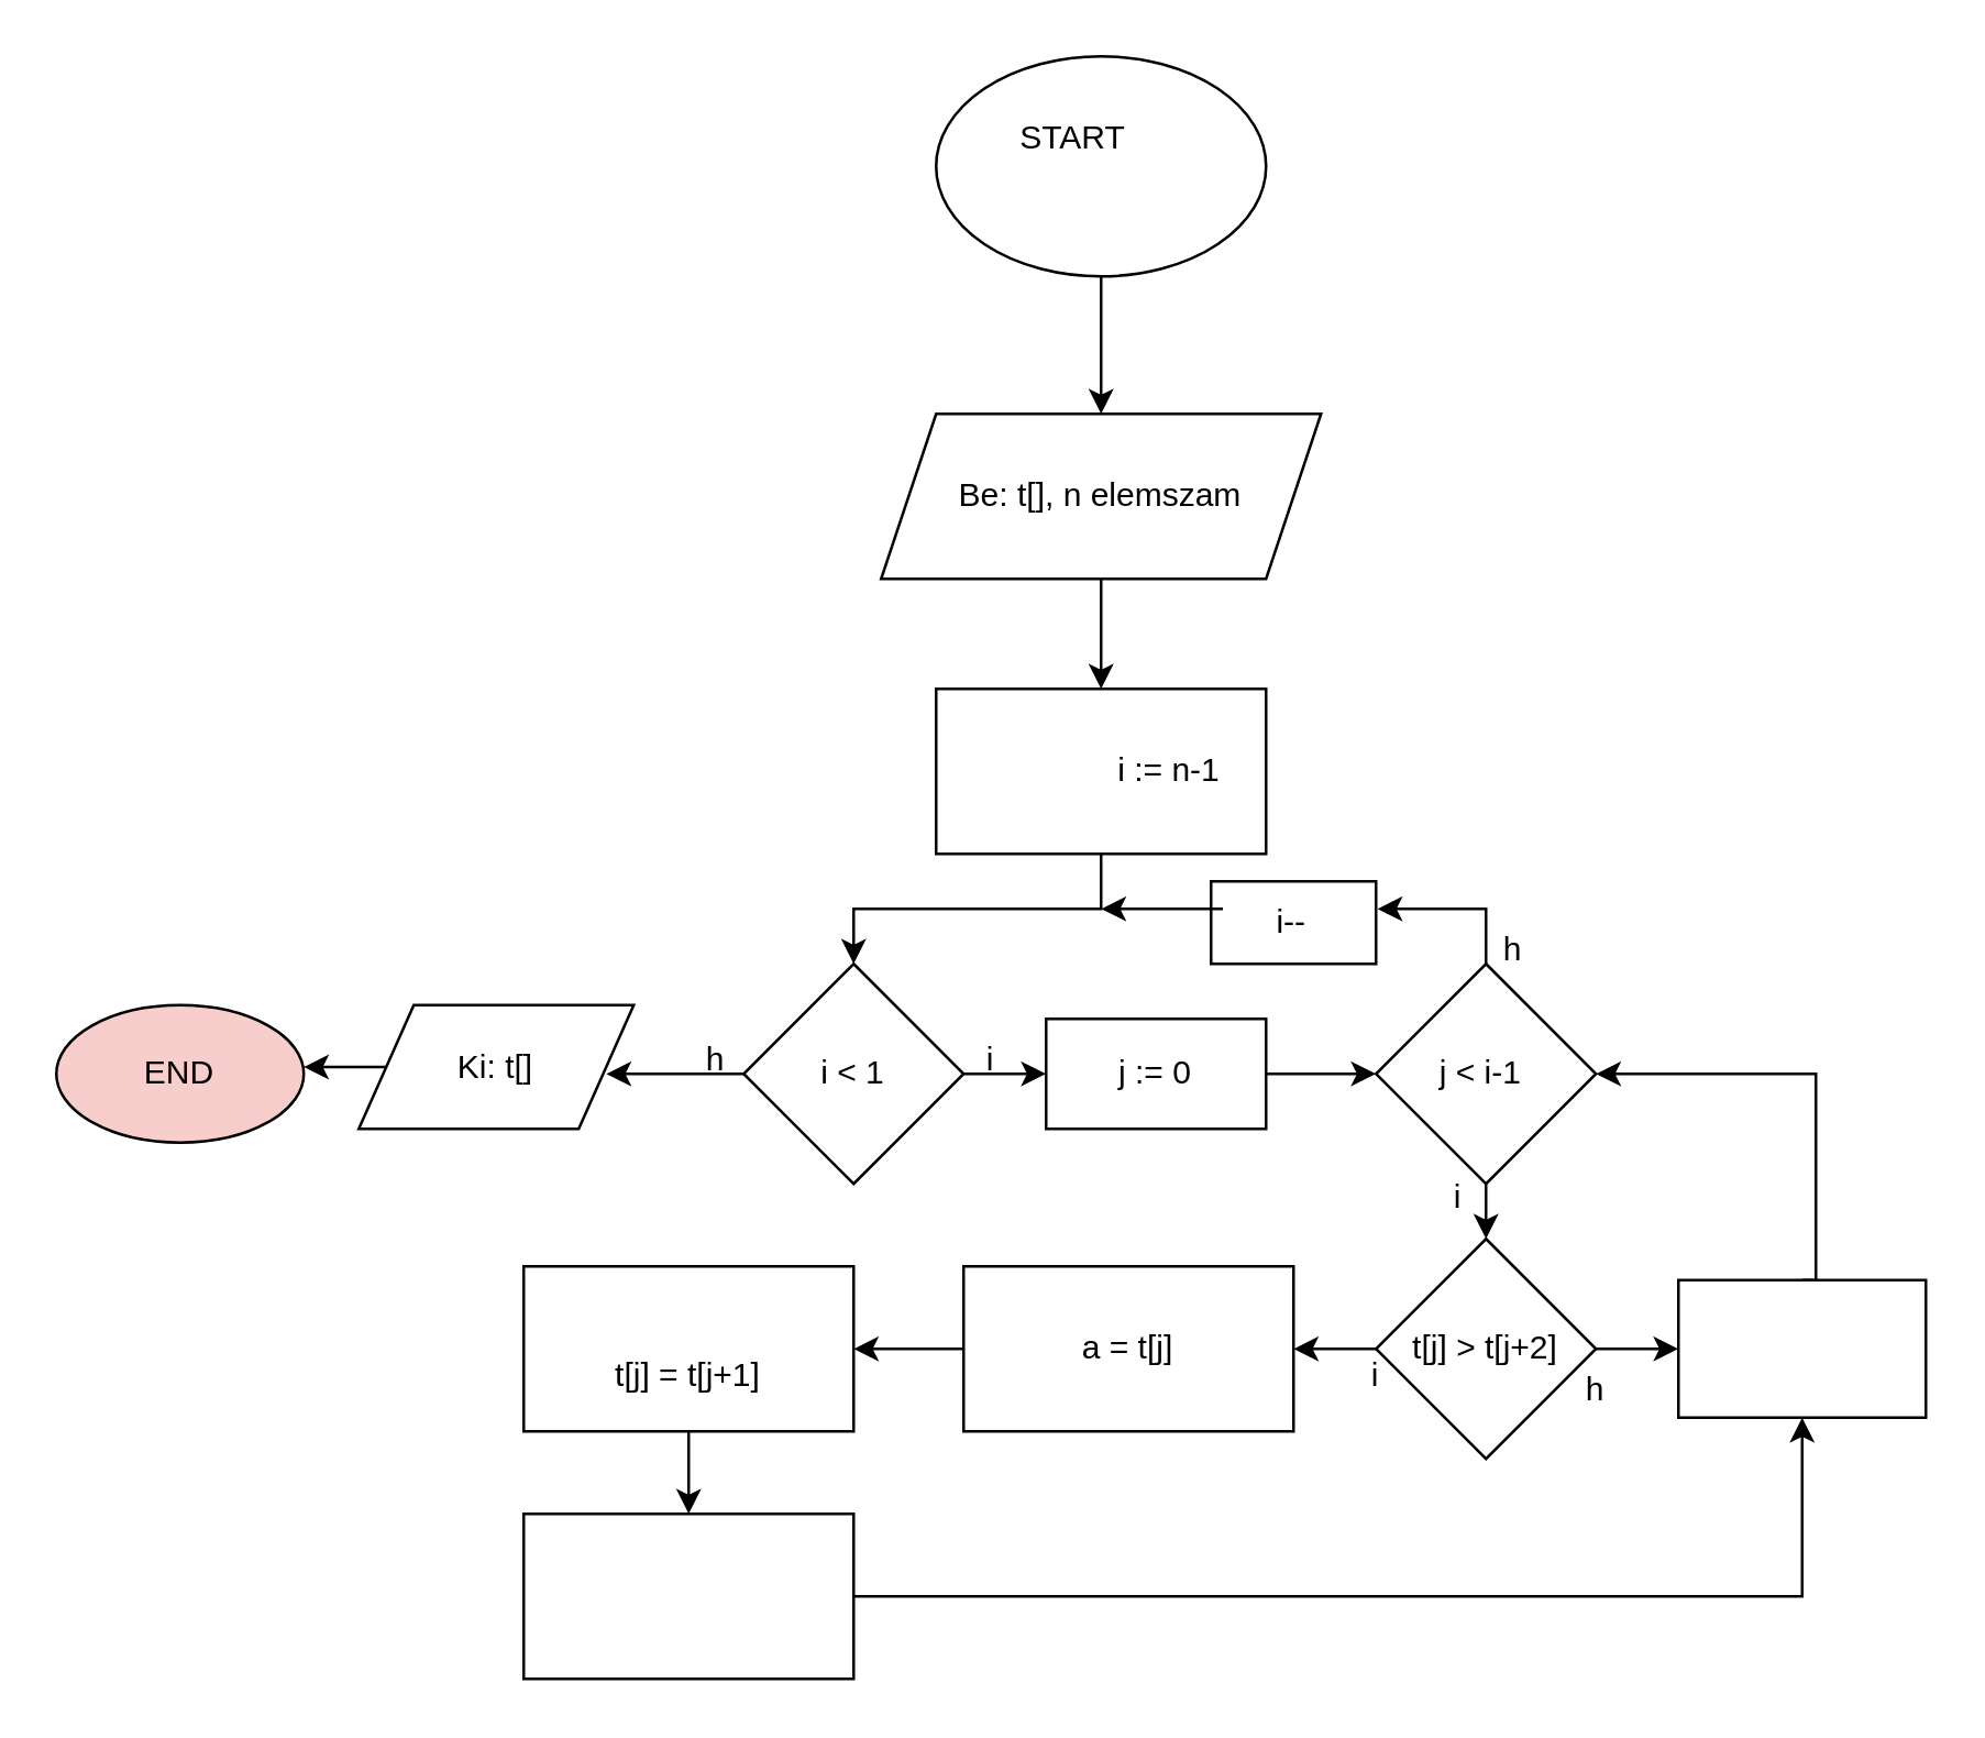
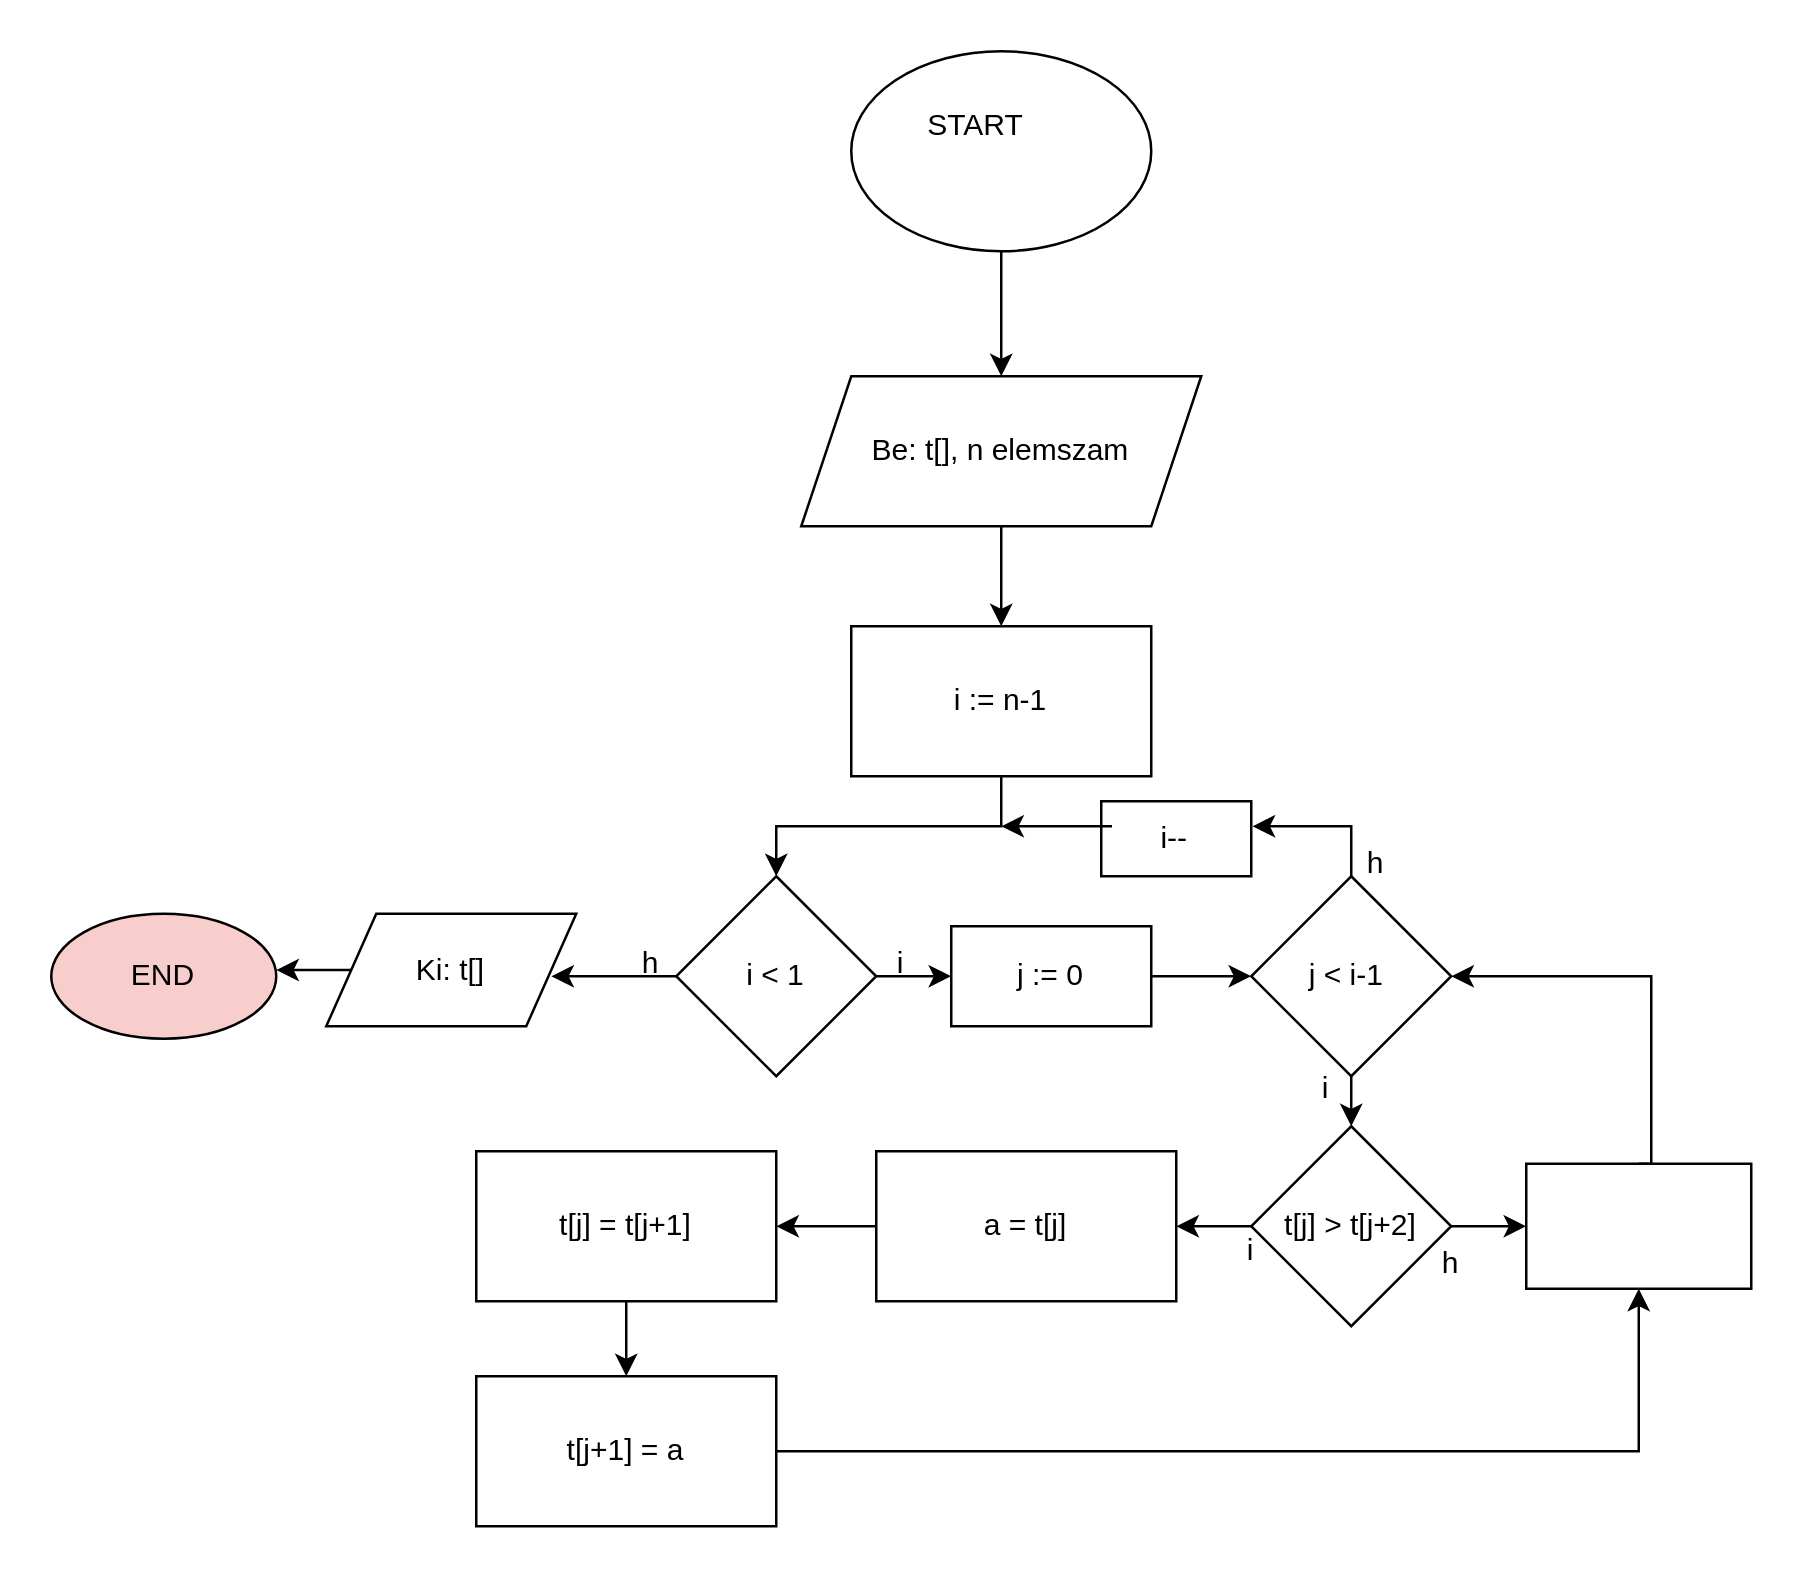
- <mxCell id="8" value="i := n-1" style="text;html=1;align=center;verticalAlign=middle;whiteSpace=wrap;rounded=0;" parent="1" vertex="1"><mxGeometry x="395" y="265" width="60" height="30" as="geometry" /></mxCell>
+ <mxCell id="8" value="i := n-1" style="text;html=1;align=center;verticalAlign=middle;whiteSpace=wrap;rounded=0;" parent="1" vertex="1"><mxGeometry x="370" y="265" width="60" height="30" as="geometry" /></mxCell>
- <mxCell id="37" value="t[j] = t[j+1]" style="text;html=1;align=center;verticalAlign=middle;whiteSpace=wrap;rounded=0;" parent="35" vertex="1"><mxGeometry x="30" y="25" width="60" height="30" as="geometry" /></mxCell>
+ <mxCell id="37" value="t[j] = t[j+1]" style="text;html=1;align=center;verticalAlign=middle;whiteSpace=wrap;rounded=0;" parent="35" vertex="1"><mxGeometry x="30" y="15" width="60" height="30" as="geometry" /></mxCell>
+ <mxCell id="34" value="&lt;div&gt;t[j+1] = a&lt;/div&gt;" style="text;html=1;align=center;verticalAlign=middle;whiteSpace=wrap;rounded=0;" parent="32" vertex="1"><mxGeometry x="30" y="15" width="60" height="30" as="geometry" /></mxCell>
